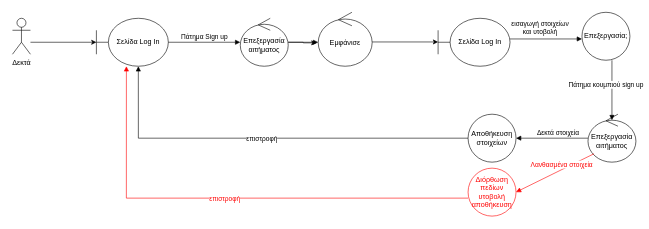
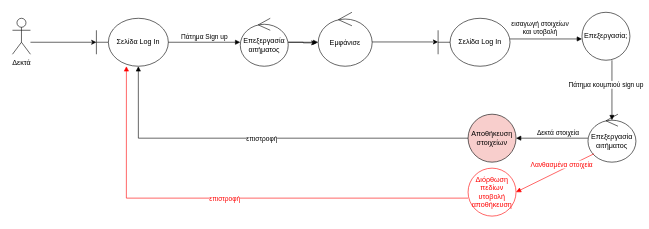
- <mxCell id="18" value="Αποθήκευση&lt;br&gt;στοιχείων" style="ellipse;whiteSpace=wrap;html=1;aspect=fixed;" vertex="1" parent="1"><mxGeometry x="780" y="190" width="80" height="80" as="geometry" /></mxCell>
+ <mxCell id="18" value="Αποθήκευση&lt;br&gt;στοιχείων" style="ellipse;whiteSpace=wrap;html=1;aspect=fixed;fillColor=#f8cecc;" vertex="1" parent="1"><mxGeometry x="780" y="190" width="80" height="80" as="geometry" /></mxCell>
